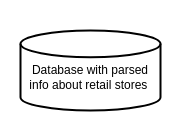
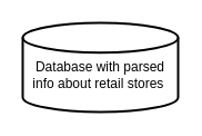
- <mxCell id="2" value="&lt;br&gt;Database with parsed info about retail stores&amp;nbsp;" style="strokeWidth=2;html=1;shape=mxgraph.flowchart.database;whiteSpace=wrap;" vertex="1" parent="1"><mxGeometry x="20" y="30" width="140" height="80" as="geometry" /></mxCell>
+ <mxCell id="2" value="&lt;br&gt;Database with parsed info about retail stores&amp;nbsp;" style="strokeWidth=2;html=1;shape=mxgraph.flowchart.database;whiteSpace=wrap;" vertex="1" parent="1"><mxGeometry x="20" y="20" width="140" height="80" as="geometry" /></mxCell>
